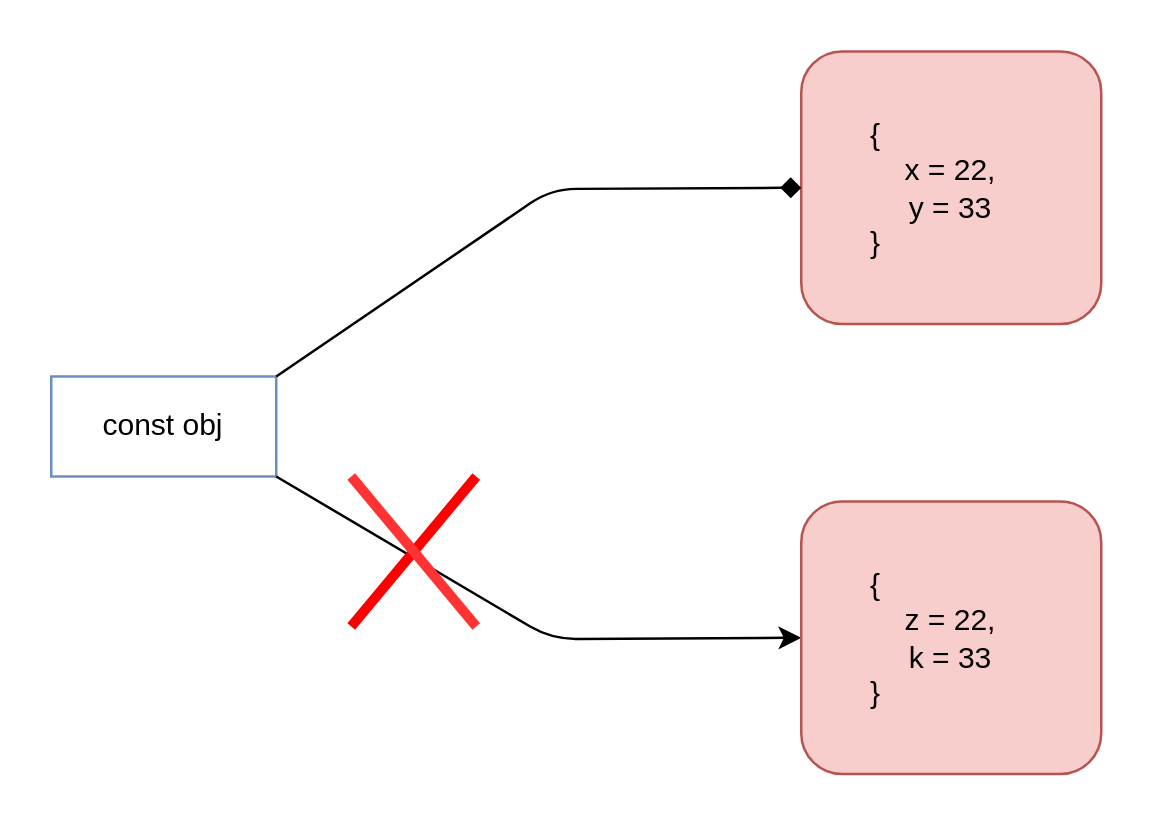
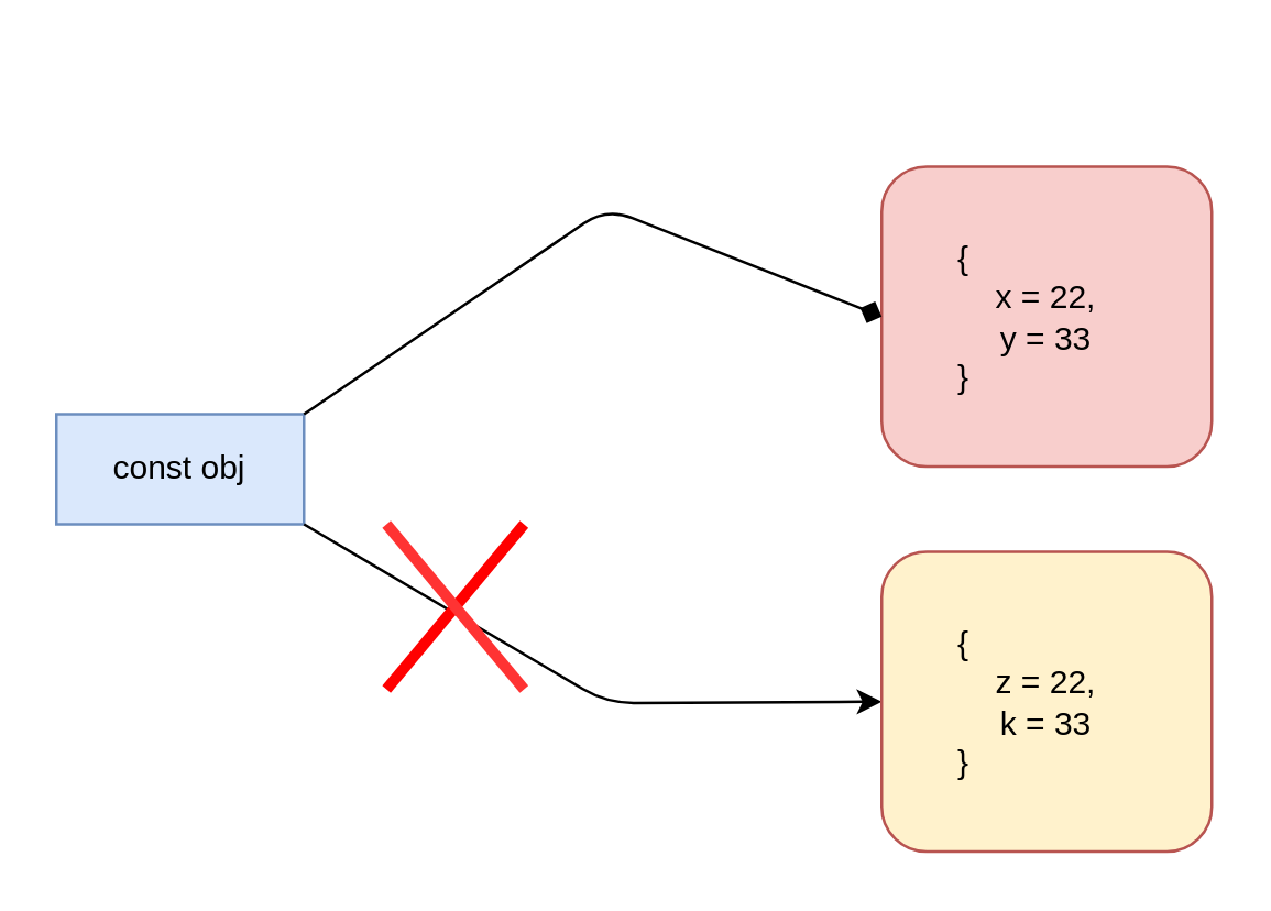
- <mxCell id="2" value="&lt;div style=&quot;&quot;&gt;&lt;span style=&quot;background-color: transparent;&quot;&gt;{&amp;nbsp; &amp;nbsp; &amp;nbsp; &amp;nbsp; &amp;nbsp; &amp;nbsp; &amp;nbsp; &amp;nbsp; &amp;nbsp;&amp;nbsp;&lt;/span&gt;&lt;/div&gt;&lt;div style=&quot;&quot;&gt;&lt;span style=&quot;background-color: transparent;&quot;&gt;x = 22,&lt;/span&gt;&lt;/div&gt;&lt;div style=&quot;&quot;&gt;&lt;span style=&quot;background-color: transparent;&quot;&gt;y = 33&lt;/span&gt;&lt;/div&gt;&lt;div style=&quot;&quot;&gt;&lt;span style=&quot;background-color: transparent;&quot;&gt;}&amp;nbsp; &amp;nbsp; &amp;nbsp; &amp;nbsp; &amp;nbsp; &amp;nbsp; &amp;nbsp; &amp;nbsp; &amp;nbsp;&amp;nbsp;&lt;/span&gt;&lt;/div&gt;" style="rounded=1;whiteSpace=wrap;html=1;fillColor=#f8cecc;strokeColor=#b85450;align=center;" parent="1" vertex="1"><mxGeometry x="320" y="20" width="120" height="109" as="geometry" /></mxCell>
+ <mxCell id="2" value="&lt;div style=&quot;&quot;&gt;&lt;span style=&quot;background-color: transparent;&quot;&gt;{&amp;nbsp; &amp;nbsp; &amp;nbsp; &amp;nbsp; &amp;nbsp; &amp;nbsp; &amp;nbsp; &amp;nbsp; &amp;nbsp;&amp;nbsp;&lt;/span&gt;&lt;/div&gt;&lt;div style=&quot;&quot;&gt;&lt;span style=&quot;background-color: transparent;&quot;&gt;x = 22,&lt;/span&gt;&lt;/div&gt;&lt;div style=&quot;&quot;&gt;&lt;span style=&quot;background-color: transparent;&quot;&gt;y = 33&lt;/span&gt;&lt;/div&gt;&lt;div style=&quot;&quot;&gt;&lt;span style=&quot;background-color: transparent;&quot;&gt;}&amp;nbsp; &amp;nbsp; &amp;nbsp; &amp;nbsp; &amp;nbsp; &amp;nbsp; &amp;nbsp; &amp;nbsp; &amp;nbsp;&amp;nbsp;&lt;/span&gt;&lt;/div&gt;" style="rounded=1;whiteSpace=wrap;html=1;fillColor=#f8cecc;strokeColor=#b85450;align=center;" parent="1" vertex="1"><mxGeometry x="320" y="60" width="120" height="109" as="geometry" /></mxCell>
- <mxCell id="3" value="const obj" style="rounded=0;whiteSpace=wrap;html=1;fillColor=#ffffff;strokeColor=#6c8ebf;" parent="1" vertex="1"><mxGeometry x="20" y="150" width="90" height="40" as="geometry" /></mxCell>
+ <mxCell id="3" value="const obj" style="rounded=0;whiteSpace=wrap;html=1;fillColor=#dae8fc;strokeColor=#6c8ebf;" parent="1" vertex="1"><mxGeometry x="20" y="150" width="90" height="40" as="geometry" /></mxCell>
- <mxCell id="6" value="&lt;div style=&quot;&quot;&gt;&lt;span style=&quot;background-color: transparent;&quot;&gt;{&amp;nbsp; &amp;nbsp; &amp;nbsp; &amp;nbsp; &amp;nbsp; &amp;nbsp; &amp;nbsp; &amp;nbsp; &amp;nbsp;&amp;nbsp;&lt;/span&gt;&lt;/div&gt;&lt;div style=&quot;&quot;&gt;&lt;span style=&quot;background-color: transparent;&quot;&gt;z = 22,&lt;/span&gt;&lt;/div&gt;&lt;div style=&quot;&quot;&gt;&lt;span style=&quot;background-color: transparent;&quot;&gt;k = 33&lt;/span&gt;&lt;/div&gt;&lt;div style=&quot;&quot;&gt;&lt;span style=&quot;background-color: transparent;&quot;&gt;}&amp;nbsp; &amp;nbsp; &amp;nbsp; &amp;nbsp; &amp;nbsp; &amp;nbsp; &amp;nbsp; &amp;nbsp; &amp;nbsp;&amp;nbsp;&lt;/span&gt;&lt;/div&gt;" style="rounded=1;whiteSpace=wrap;html=1;fillColor=#f8cecc;strokeColor=#b85450;align=center;" parent="1" vertex="1"><mxGeometry x="320" y="200" width="120" height="109" as="geometry" /></mxCell>
+ <mxCell id="6" value="&lt;div style=&quot;&quot;&gt;&lt;span style=&quot;background-color: transparent;&quot;&gt;{&amp;nbsp; &amp;nbsp; &amp;nbsp; &amp;nbsp; &amp;nbsp; &amp;nbsp; &amp;nbsp; &amp;nbsp; &amp;nbsp;&amp;nbsp;&lt;/span&gt;&lt;/div&gt;&lt;div style=&quot;&quot;&gt;&lt;span style=&quot;background-color: transparent;&quot;&gt;z = 22,&lt;/span&gt;&lt;/div&gt;&lt;div style=&quot;&quot;&gt;&lt;span style=&quot;background-color: transparent;&quot;&gt;k = 33&lt;/span&gt;&lt;/div&gt;&lt;div style=&quot;&quot;&gt;&lt;span style=&quot;background-color: transparent;&quot;&gt;}&amp;nbsp; &amp;nbsp; &amp;nbsp; &amp;nbsp; &amp;nbsp; &amp;nbsp; &amp;nbsp; &amp;nbsp; &amp;nbsp;&amp;nbsp;&lt;/span&gt;&lt;/div&gt;" style="rounded=1;whiteSpace=wrap;html=1;fillColor=#fff2cc;strokeColor=#b85450;align=center;" parent="1" vertex="1"><mxGeometry x="320" y="200" width="120" height="109" as="geometry" /></mxCell>
